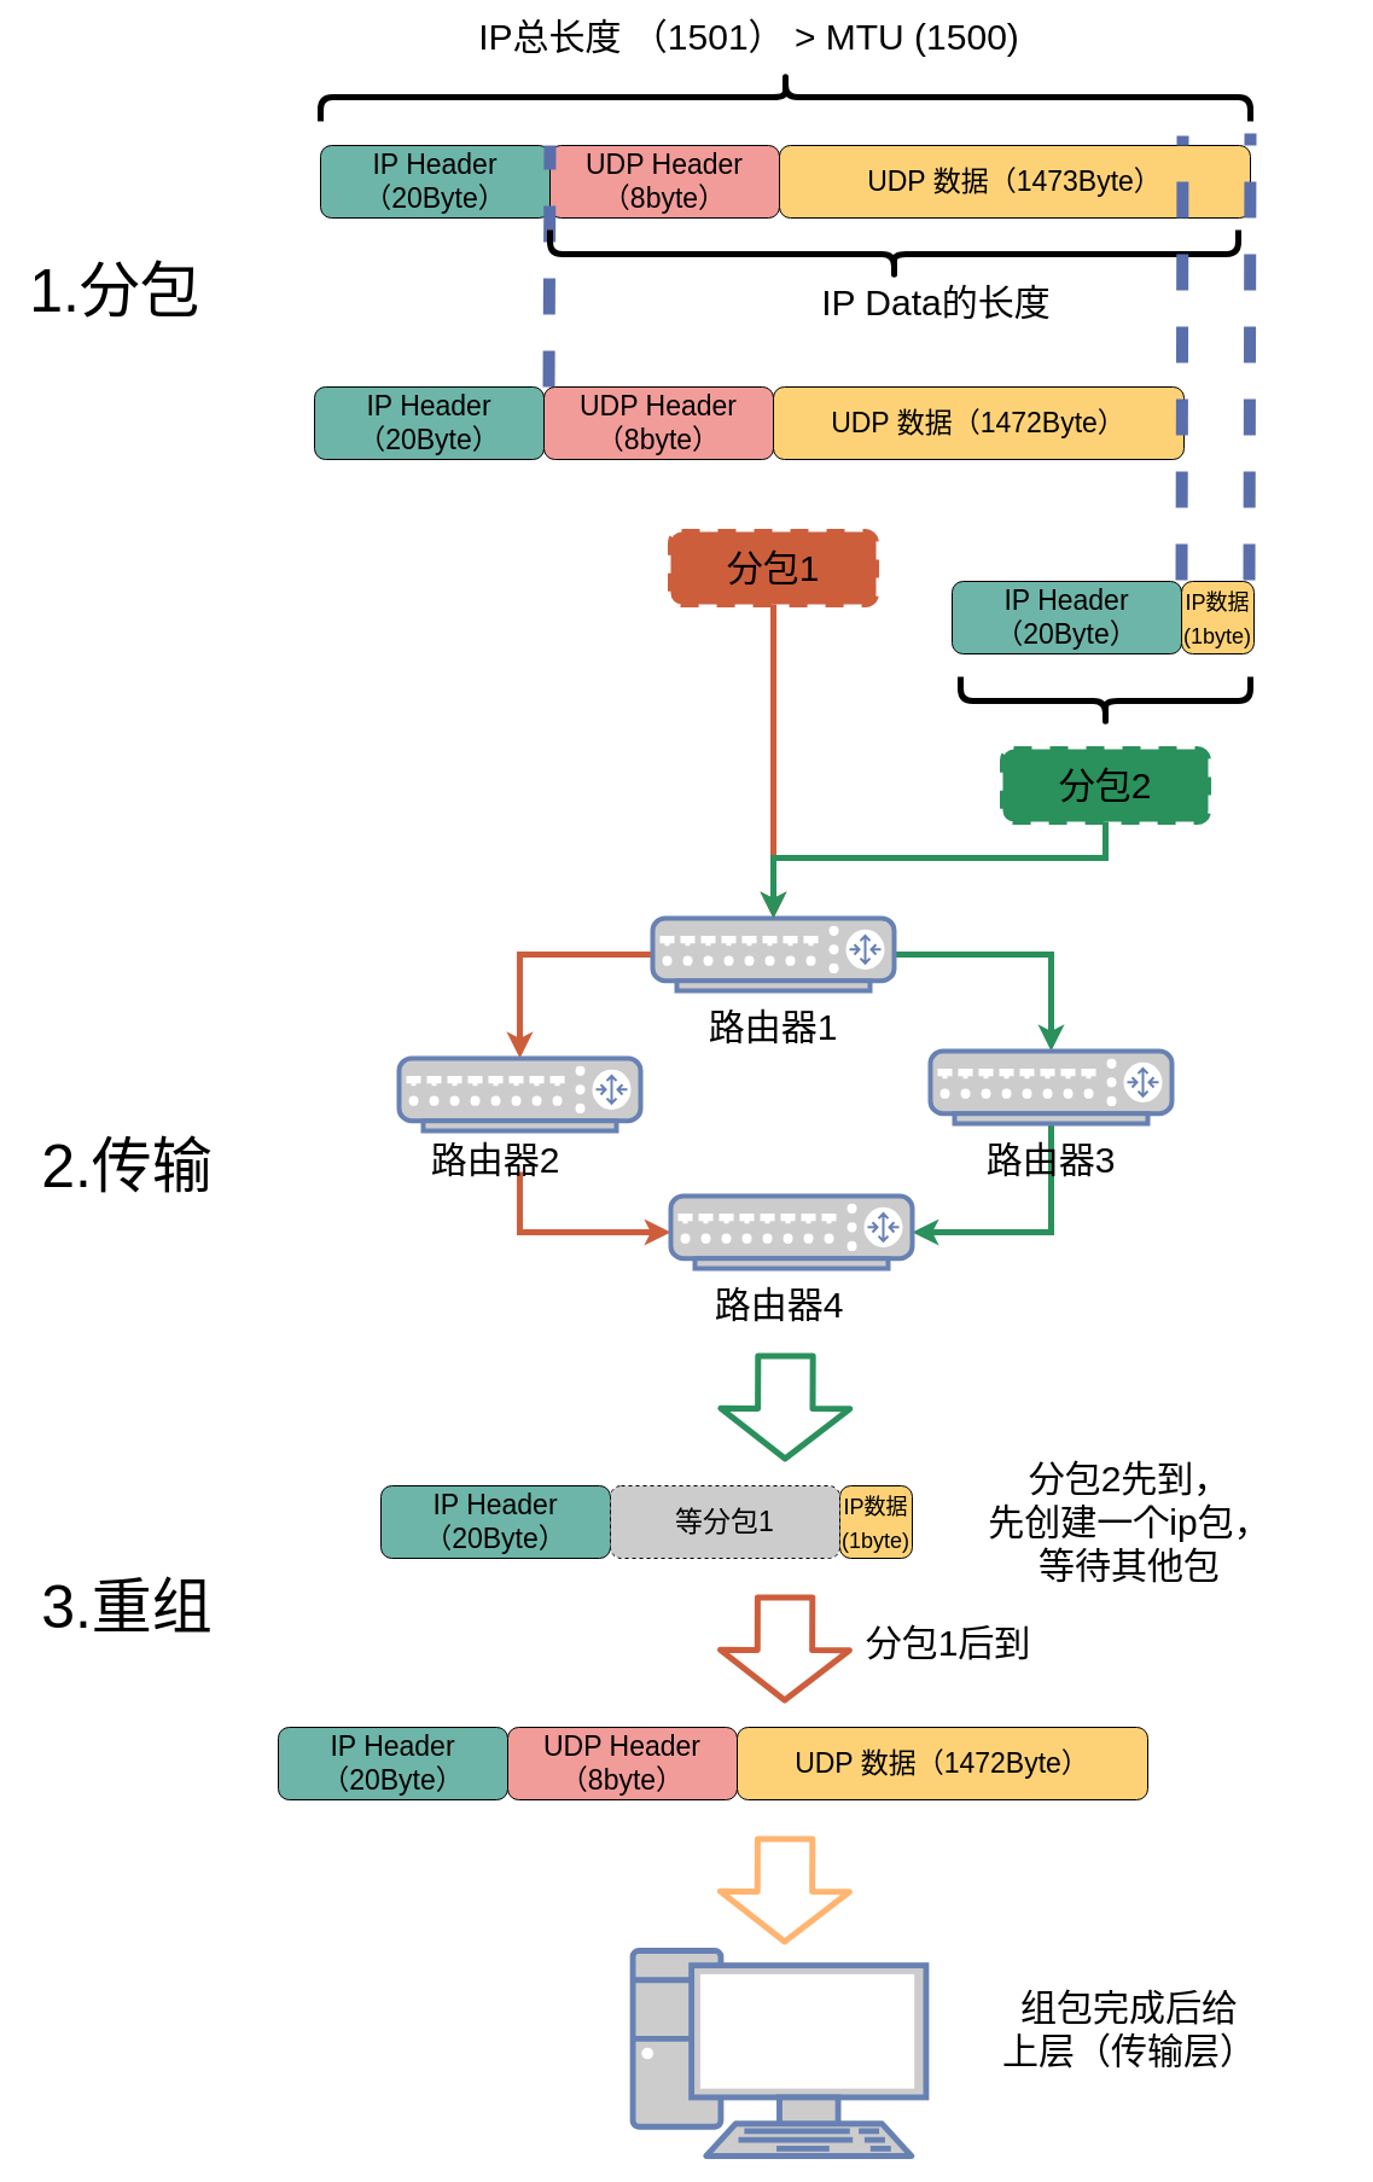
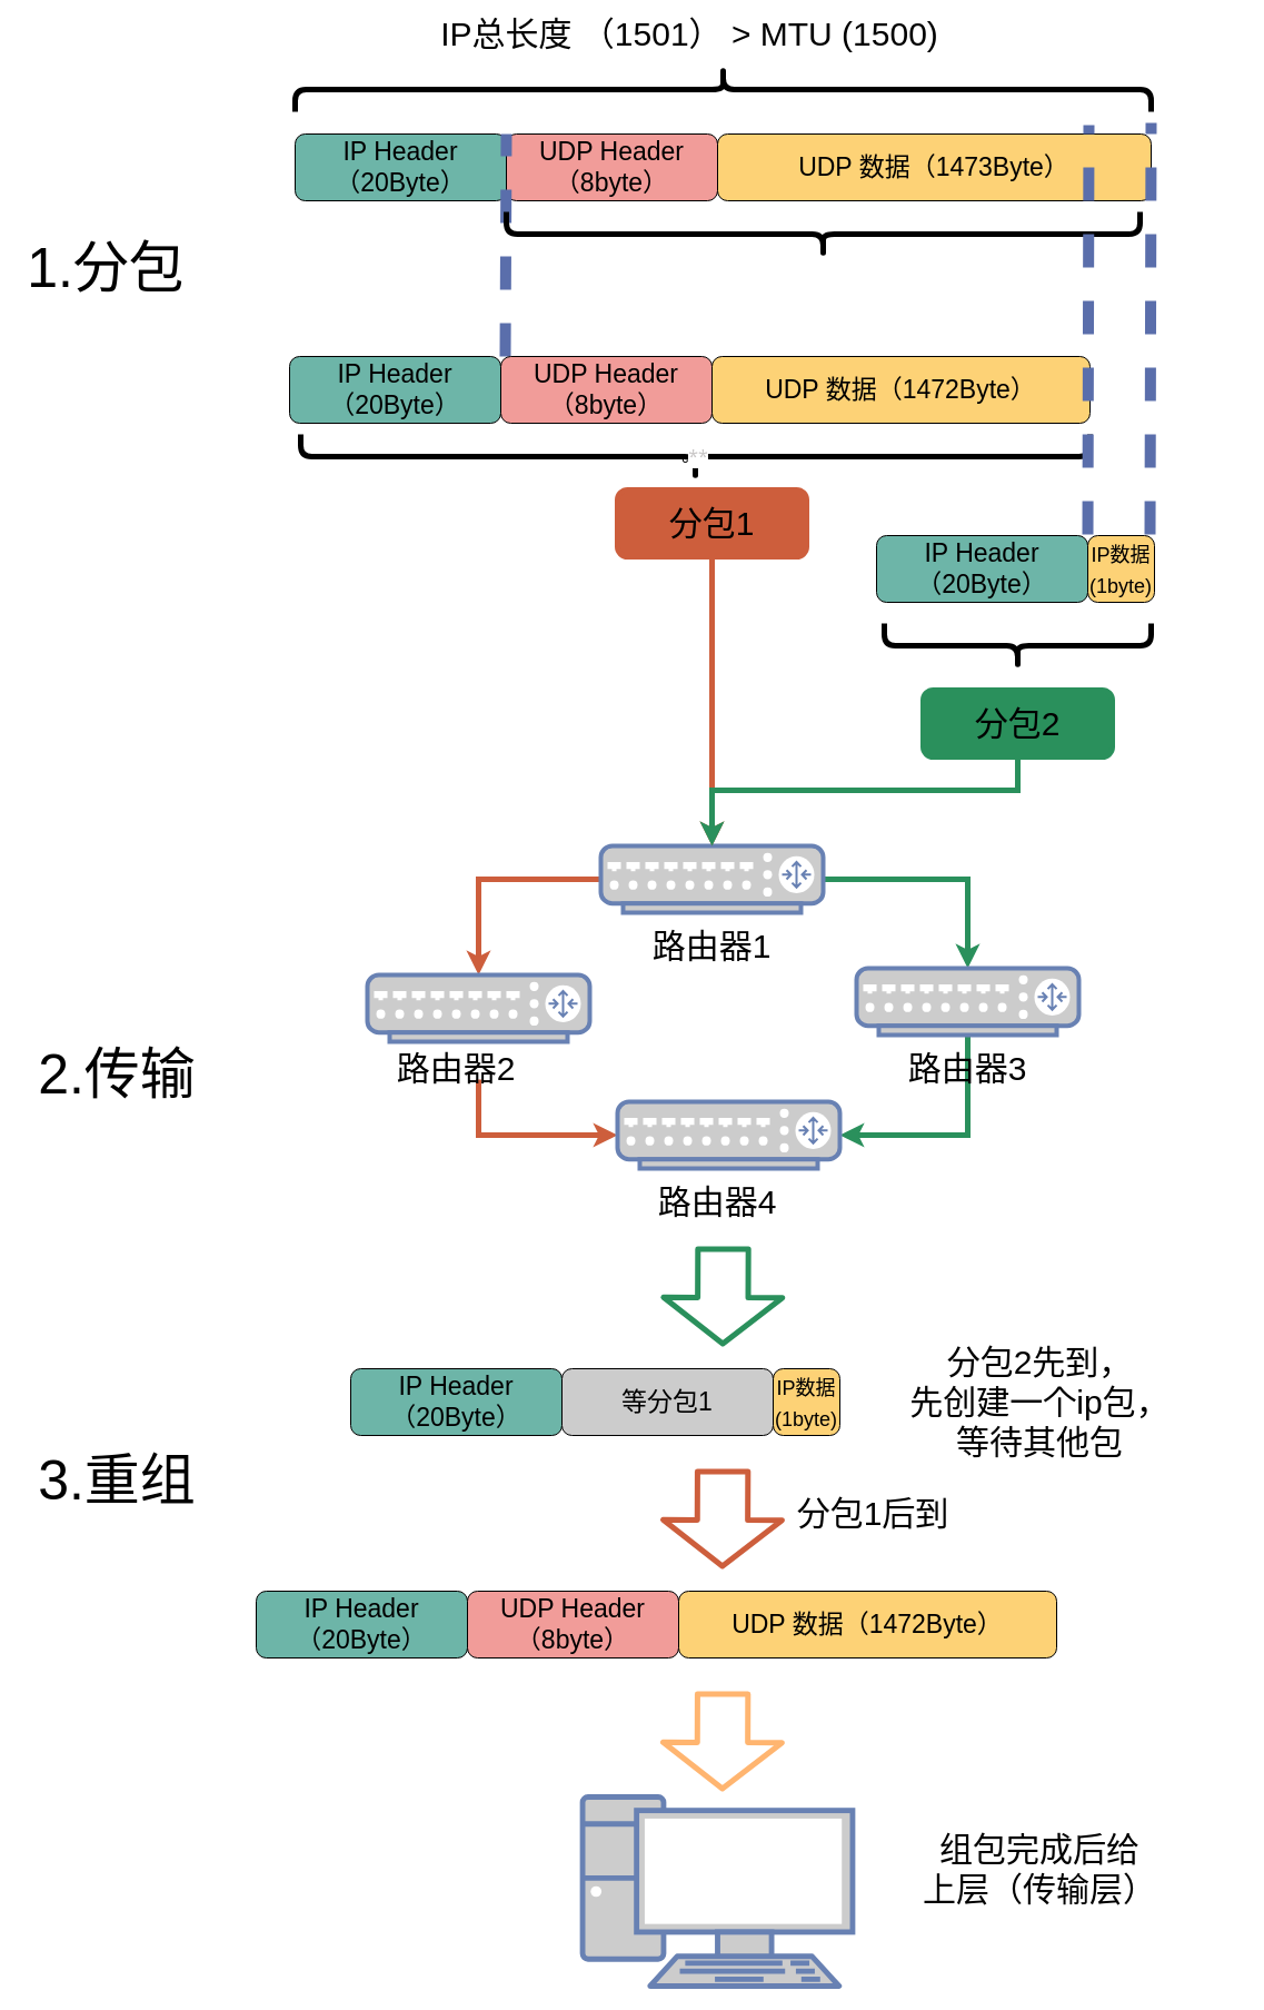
- <mxCell id="8" value="&lt;font style=&quot;font-size: 30px&quot;&gt;IP Data的长度&lt;/font&gt;" style="text;html=1;strokeColor=none;fillColor=none;align=center;verticalAlign=middle;whiteSpace=wrap;rounded=0;" parent="1" vertex="1"><mxGeometry x="655" y="240" width="240" height="20" as="geometry" /></mxCell>
+ <mxCell id="15" value="c&lt;span style=&quot;color: rgb(199 , 197 , 197) ; font-family: &amp;#34;open sans&amp;#34; , &amp;#34;clear sans&amp;#34; , &amp;#34;helvetica neue&amp;#34; , &amp;#34;helvetica&amp;#34; , &amp;#34;arial&amp;#34; , sans-serif ; font-size: 16px ; text-align: left ; background-color: rgb(255 , 255 , 255)&quot;&gt;**&lt;/span&gt;" style="shape=curlyBracket;whiteSpace=wrap;html=1;rounded=1;direction=north;strokeWidth=5;" parent="1" vertex="1"><mxGeometry x="270" y="390" width="710" height="40" as="geometry" /></mxCell>
- <mxCell id="32" value="&lt;font style=&quot;font-size: 30px&quot;&gt;分包1&lt;/font&gt;" style="rounded=1;whiteSpace=wrap;html=1;fontSize=23;dashed=1;strokeWidth=5;fillColor=#cd5e3c;strokeColor=#CD5E3C;" vertex="1" parent="1"><mxGeometry x="555" y="440" width="170" height="60" as="geometry" /></mxCell>
+ <mxCell id="32" value="&lt;font style=&quot;font-size: 30px&quot;&gt;分包1&lt;/font&gt;" style="rounded=1;whiteSpace=wrap;html=1;fontSize=23;dashed=0;strokeWidth=5;fillColor=#cd5e3c;strokeColor=#CD5E3C;" vertex="1" parent="1"><mxGeometry x="555" y="440" width="170" height="60" as="geometry" /></mxCell>
- <mxCell id="34" value="&lt;font style=&quot;font-size: 30px&quot;&gt;分包2&lt;/font&gt;" style="rounded=1;whiteSpace=wrap;html=1;fontSize=23;dashed=1;strokeWidth=5;fillColor=#2A905C;strokeColor=#2A905C;" vertex="1" parent="1"><mxGeometry x="830" y="620" width="170" height="60" as="geometry" /></mxCell>
+ <mxCell id="34" value="&lt;font style=&quot;font-size: 30px&quot;&gt;分包2&lt;/font&gt;" style="rounded=1;whiteSpace=wrap;html=1;fontSize=23;dashed=0;strokeWidth=5;fillColor=#2A905C;strokeColor=#2A905C;" vertex="1" parent="1"><mxGeometry x="830" y="620" width="170" height="60" as="geometry" /></mxCell>
- <mxCell id="43" value="&lt;font style=&quot;font-size: 23px&quot;&gt;等分包1&lt;/font&gt;" style="rounded=1;whiteSpace=wrap;html=1;fontSize=23;fillColor=#CCCCCC;dashed=1;" vertex="1" parent="1"><mxGeometry x="505" y="1230" width="190" height="60" as="geometry" /></mxCell>
+ <mxCell id="43" value="&lt;font style=&quot;font-size: 23px&quot;&gt;等分包1&lt;/font&gt;" style="rounded=1;whiteSpace=wrap;html=1;fontSize=23;fillColor=#CCCCCC;" vertex="1" parent="1"><mxGeometry x="505" y="1230" width="190" height="60" as="geometry" /></mxCell>
